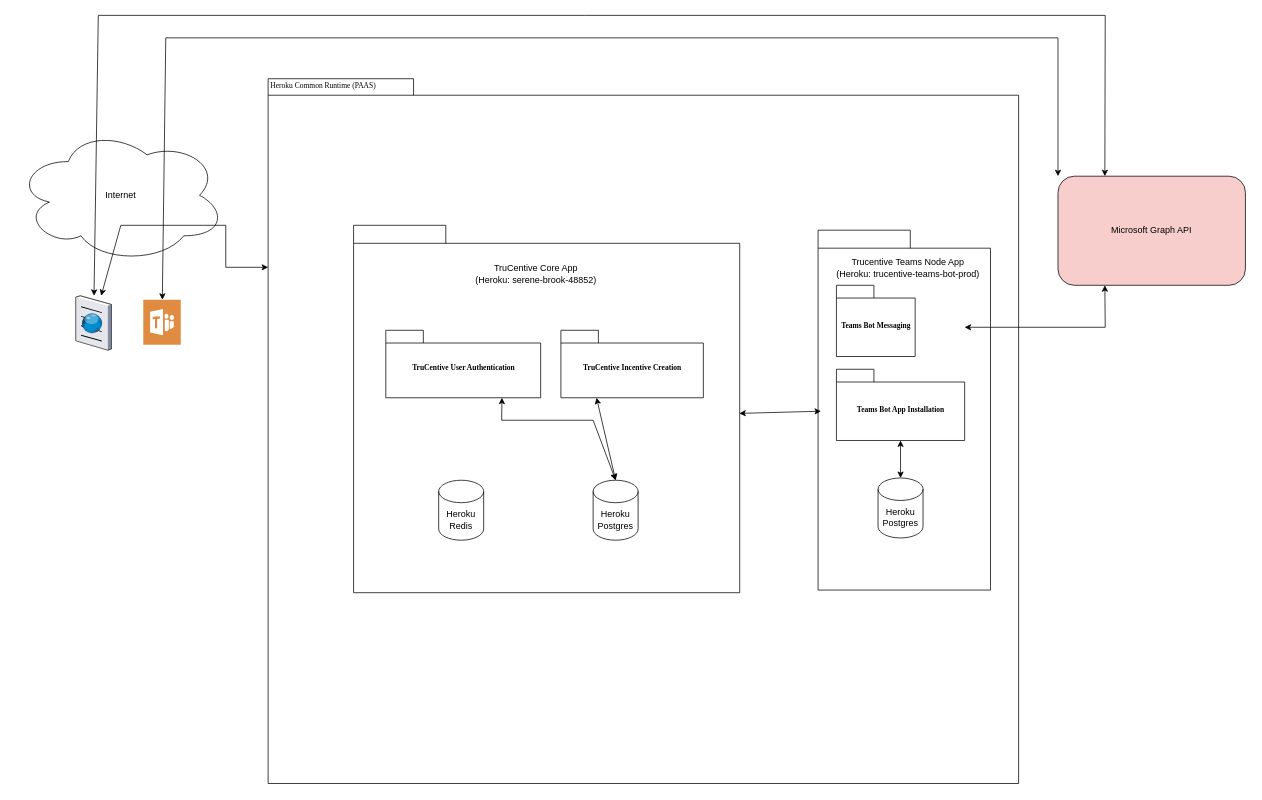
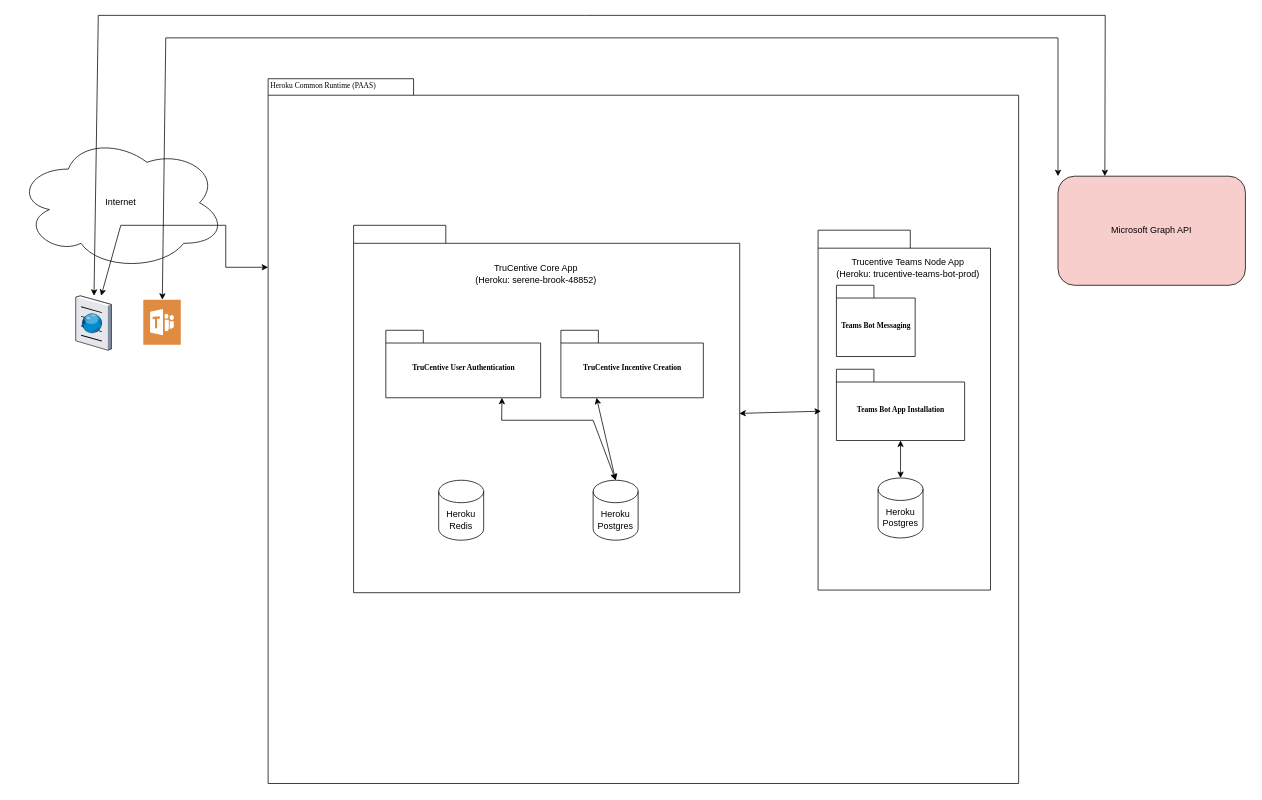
- <mxCell id="15" value="Internet" style="ellipse;shape=cloud;whiteSpace=wrap;html=1;" vertex="1" parent="1"><mxGeometry x="20" y="170" width="280" height="180" as="geometry" /></mxCell>
+ <mxCell id="15" value="Internet" style="ellipse;shape=cloud;whiteSpace=wrap;html=1;" vertex="1" parent="1"><mxGeometry x="20" y="180" width="280" height="180" as="geometry" /></mxCell>
- <mxCell id="21" value="" style="endArrow=classic;startArrow=classic;html=1;rounded=0;exitX=0;exitY=0;exitDx=171;exitDy=56;exitPerimeter=0;entryX=0.25;entryY=1;entryDx=0;entryDy=0;" edge="1" parent="1" source="9" target="18"><mxGeometry width="50" height="50" relative="1" as="geometry"><mxPoint x="1290" y="480" as="sourcePoint" /><mxPoint x="1340" y="430" as="targetPoint" /><Array as="points"><mxPoint x="1473" y="436" /></Array></mxGeometry></mxCell>
